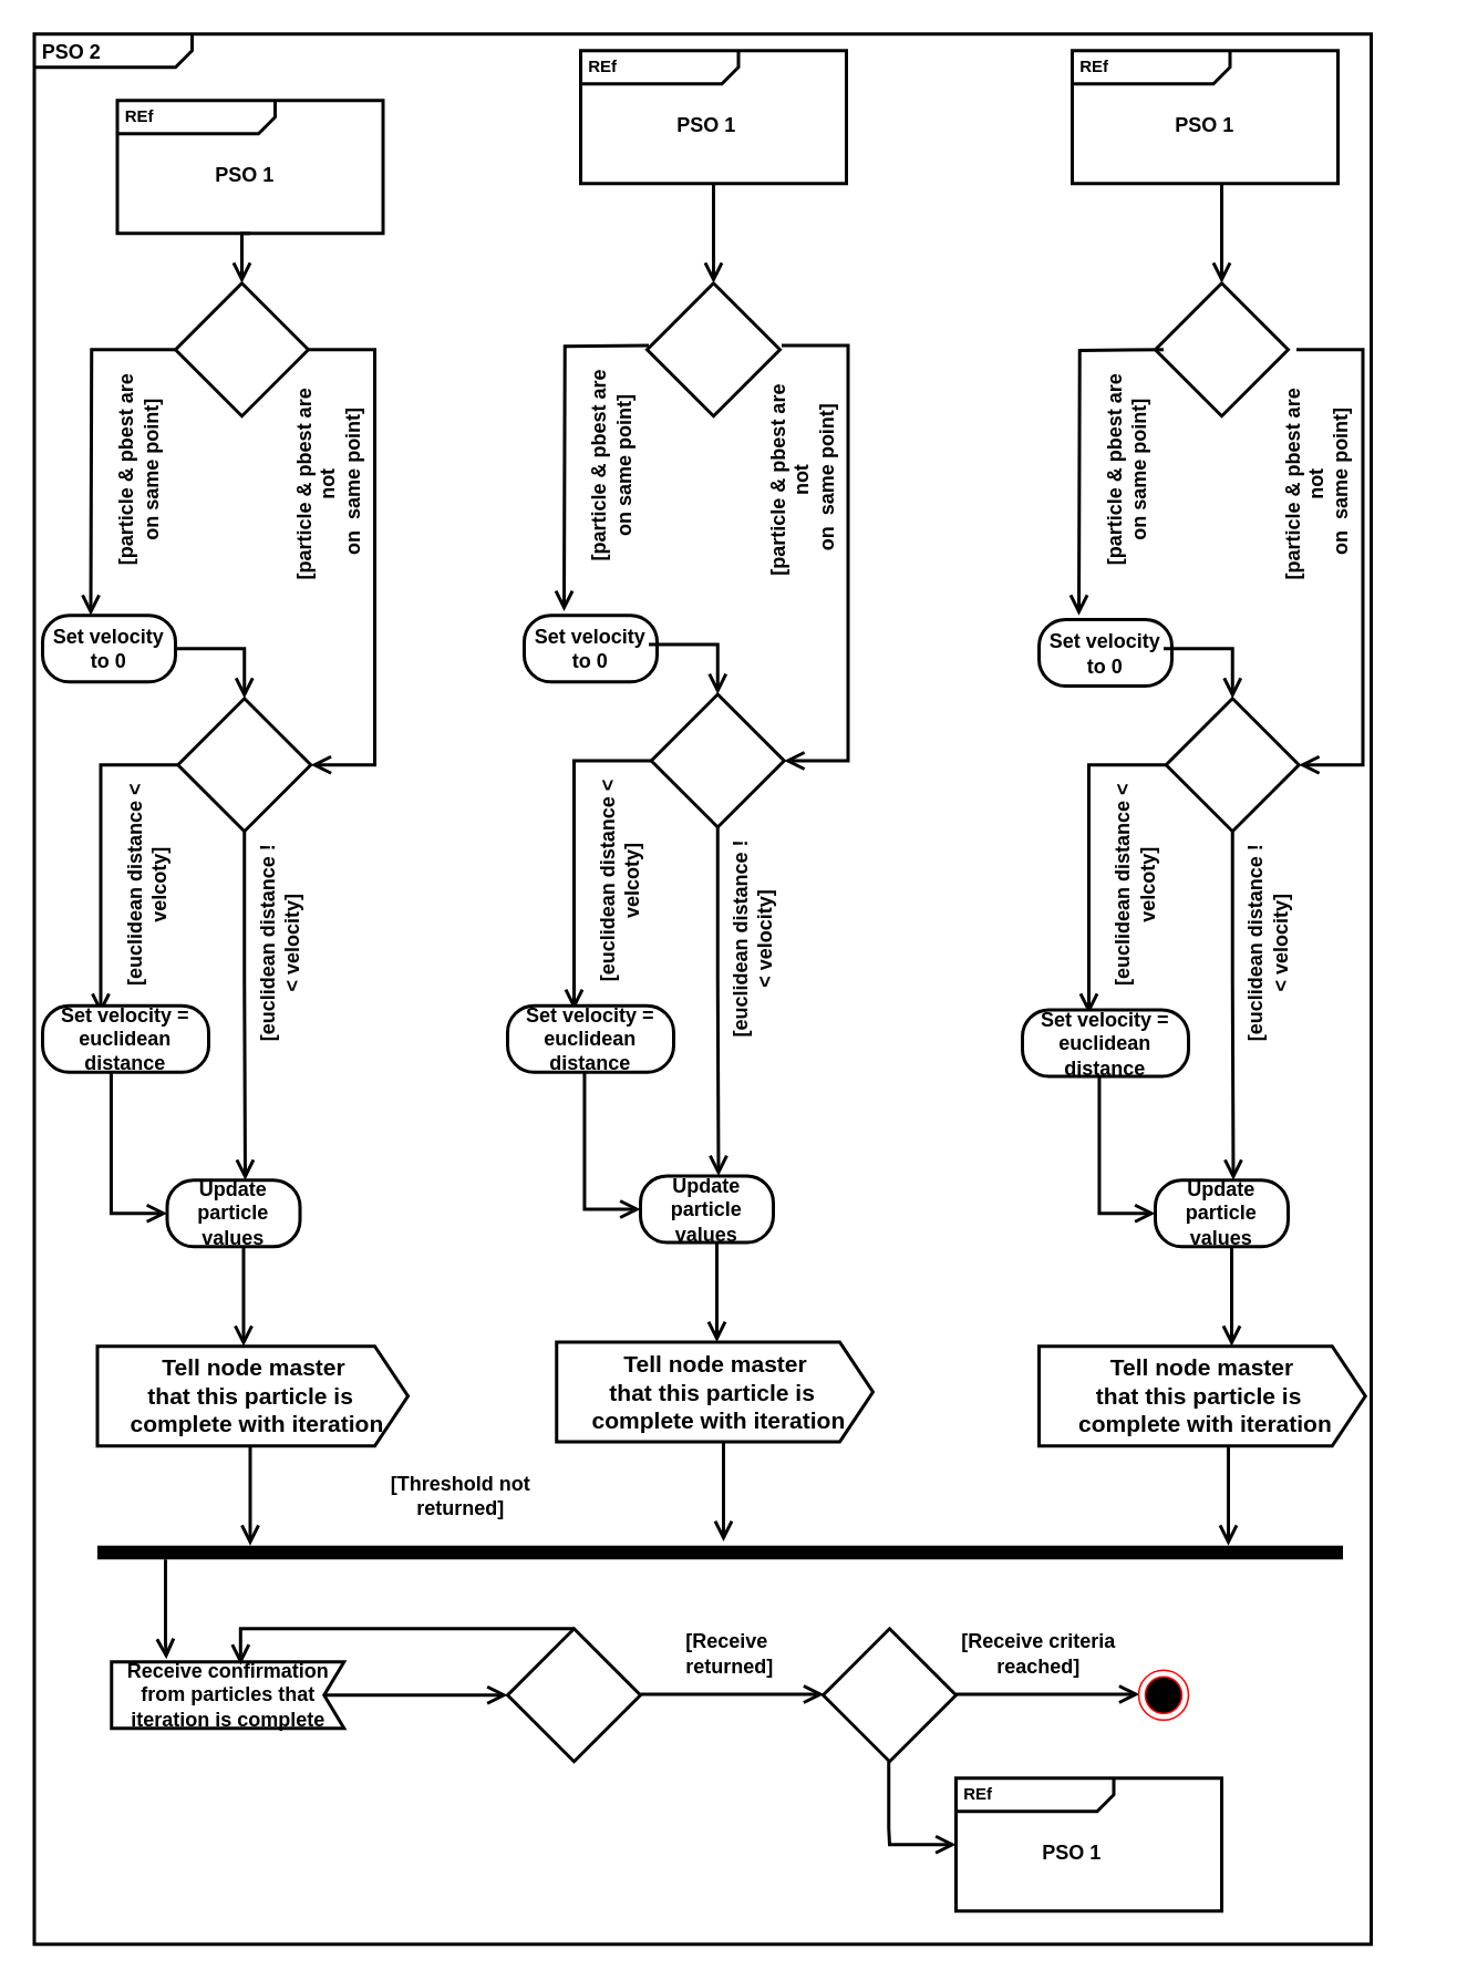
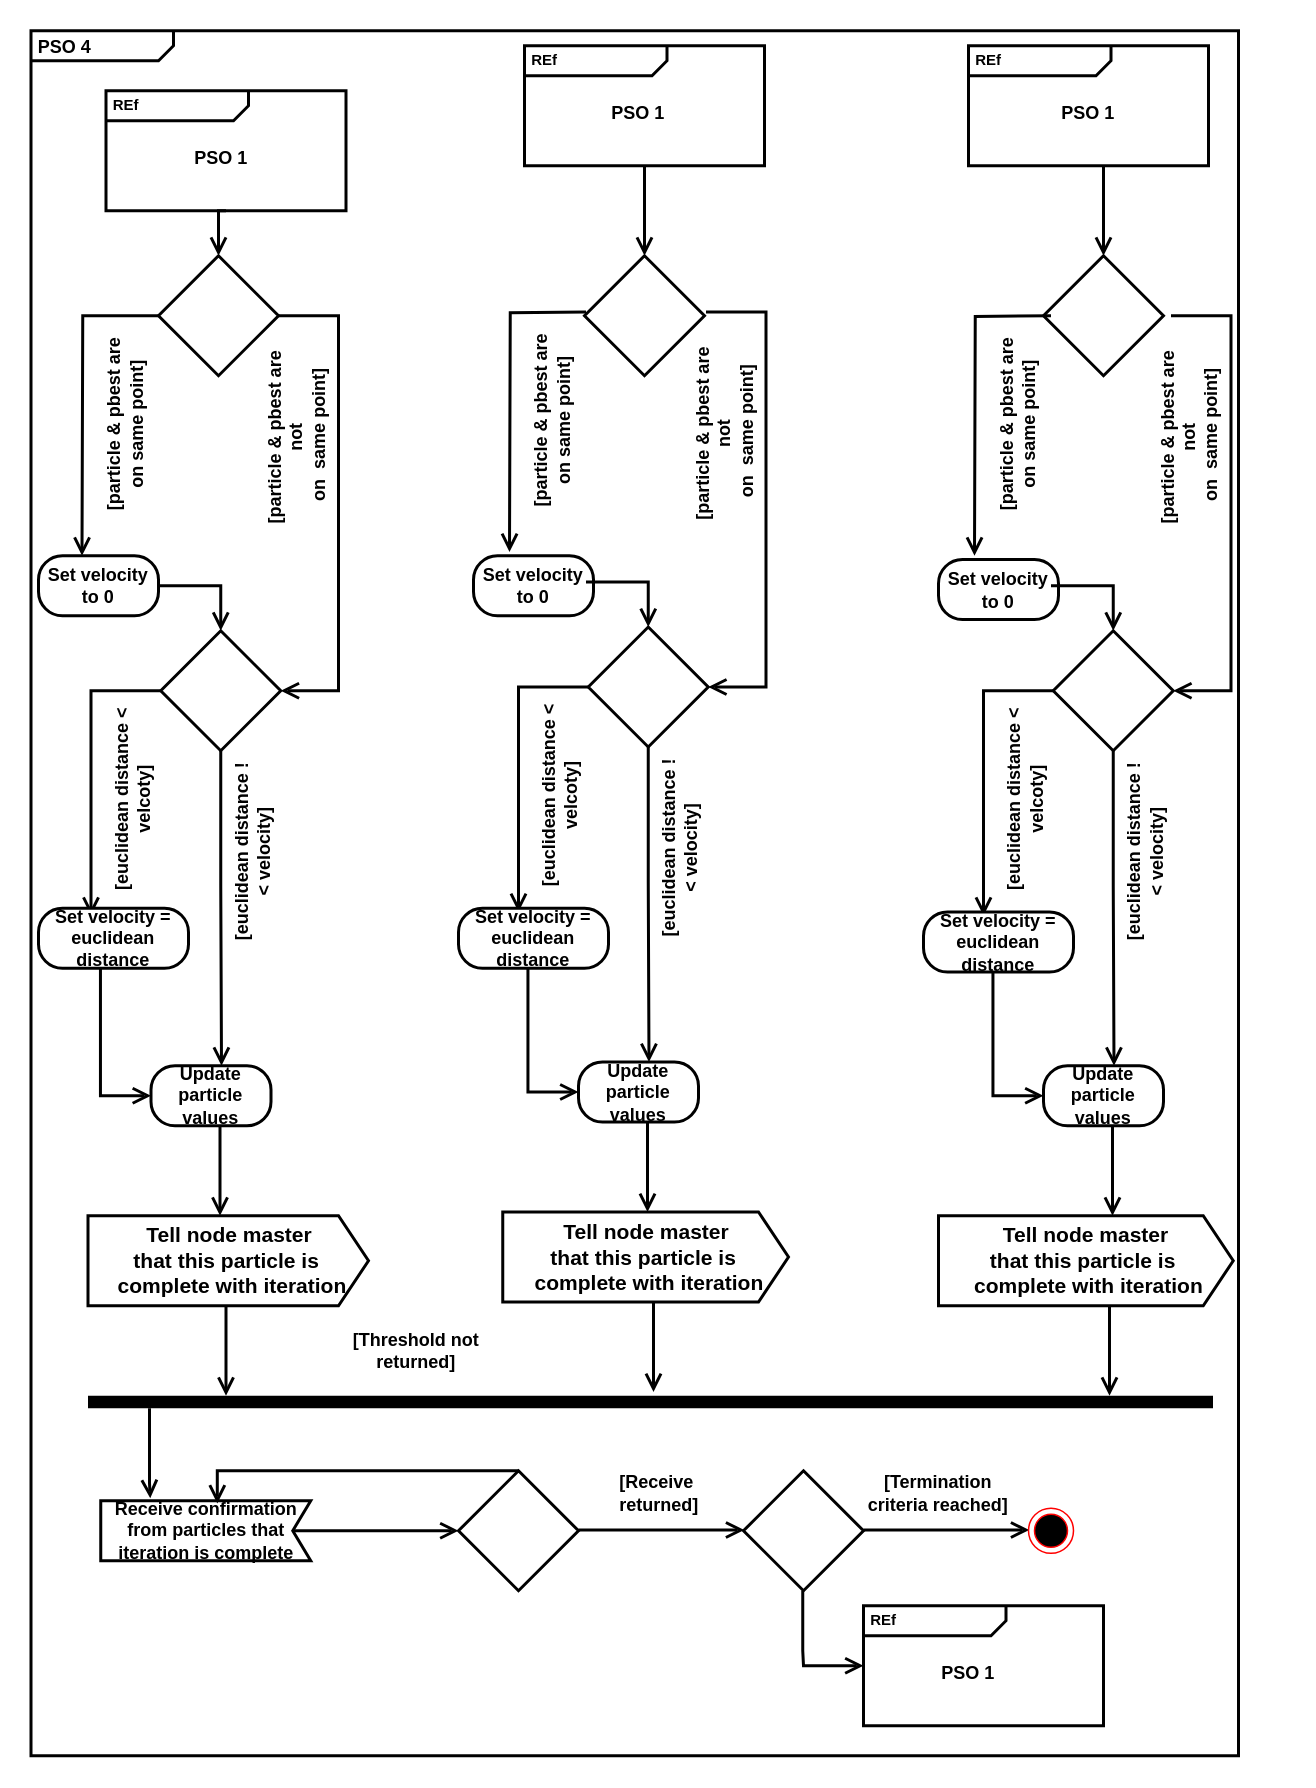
- <mxCell id="2" value="&lt;p style=&quot;margin: 0px ; margin-top: 4px ; margin-left: 5px ; text-align: left&quot;&gt;&lt;b&gt;PSO 2&lt;/b&gt;&lt;/p&gt;" style="html=1;shape=mxgraph.sysml.package;overflow=fill;labelX=95;align=left;spacingLeft=5;verticalAlign=top;spacingTop=-3;strokeWidth=2;" vertex="1" parent="1"><mxGeometry x="20" y="20" width="805" height="1150" as="geometry" /></mxCell>
+ <mxCell id="2" value="&lt;p style=&quot;margin: 0px ; margin-top: 4px ; margin-left: 5px ; text-align: left&quot;&gt;&lt;b&gt;PSO 4&lt;/b&gt;&lt;/p&gt;" style="html=1;shape=mxgraph.sysml.package;overflow=fill;labelX=95;align=left;spacingLeft=5;verticalAlign=top;spacingTop=-3;strokeWidth=2;" vertex="1" parent="1"><mxGeometry x="20" y="20" width="805" height="1150" as="geometry" /></mxCell>
- <mxCell id="77" value="&lt;b&gt;[Receive criteria reached]&lt;/b&gt;" style="text;html=1;strokeColor=none;fillColor=none;align=center;verticalAlign=middle;whiteSpace=wrap;rounded=0;" vertex="1" parent="1"><mxGeometry x="575" y="980" width="100" height="30" as="geometry" /></mxCell>
+ <mxCell id="77" value="&lt;b&gt;[Termination criteria reached]&lt;/b&gt;" style="text;html=1;strokeColor=none;fillColor=none;align=center;verticalAlign=middle;whiteSpace=wrap;rounded=0;" vertex="1" parent="1"><mxGeometry x="575" y="980" width="100" height="30" as="geometry" /></mxCell>
